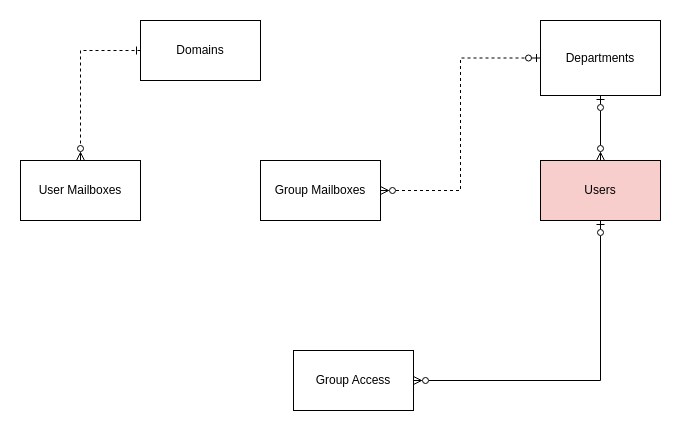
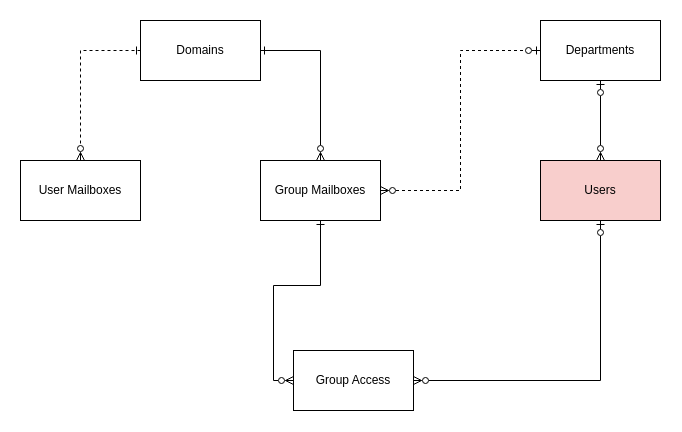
- <mxCell id="6" value="Departments" style="whiteSpace=wrap;html=1;" vertex="1" parent="1"><mxGeometry x="540" y="20" width="120" height="75" as="geometry" /></mxCell>
+ <mxCell id="6" value="Departments" style="whiteSpace=wrap;html=1;" vertex="1" parent="1"><mxGeometry x="540" y="20" width="120" height="60" as="geometry" /></mxCell>
+ <mxCell id="3" style="edgeStyle=orthogonalEdgeStyle;rounded=0;orthogonalLoop=1;jettySize=auto;html=1;exitX=1;exitY=0.5;exitDx=0;exitDy=0;entryX=0.5;entryY=0;entryDx=0;entryDy=0;endArrow=ERzeroToMany;endFill=0;startArrow=ERone;startFill=0;" edge="1" parent="1" source="4" target="10"><mxGeometry relative="1" as="geometry" /></mxCell>
+ <mxCell id="8" style="edgeStyle=orthogonalEdgeStyle;rounded=0;orthogonalLoop=1;jettySize=auto;html=1;exitX=0.5;exitY=1;exitDx=0;exitDy=0;entryX=0;entryY=0.5;entryDx=0;entryDy=0;endArrow=ERzeroToMany;endFill=0;startArrow=ERone;startFill=0;" edge="1" parent="1" source="10" target="11"><mxGeometry relative="1" as="geometry" /></mxCell>
